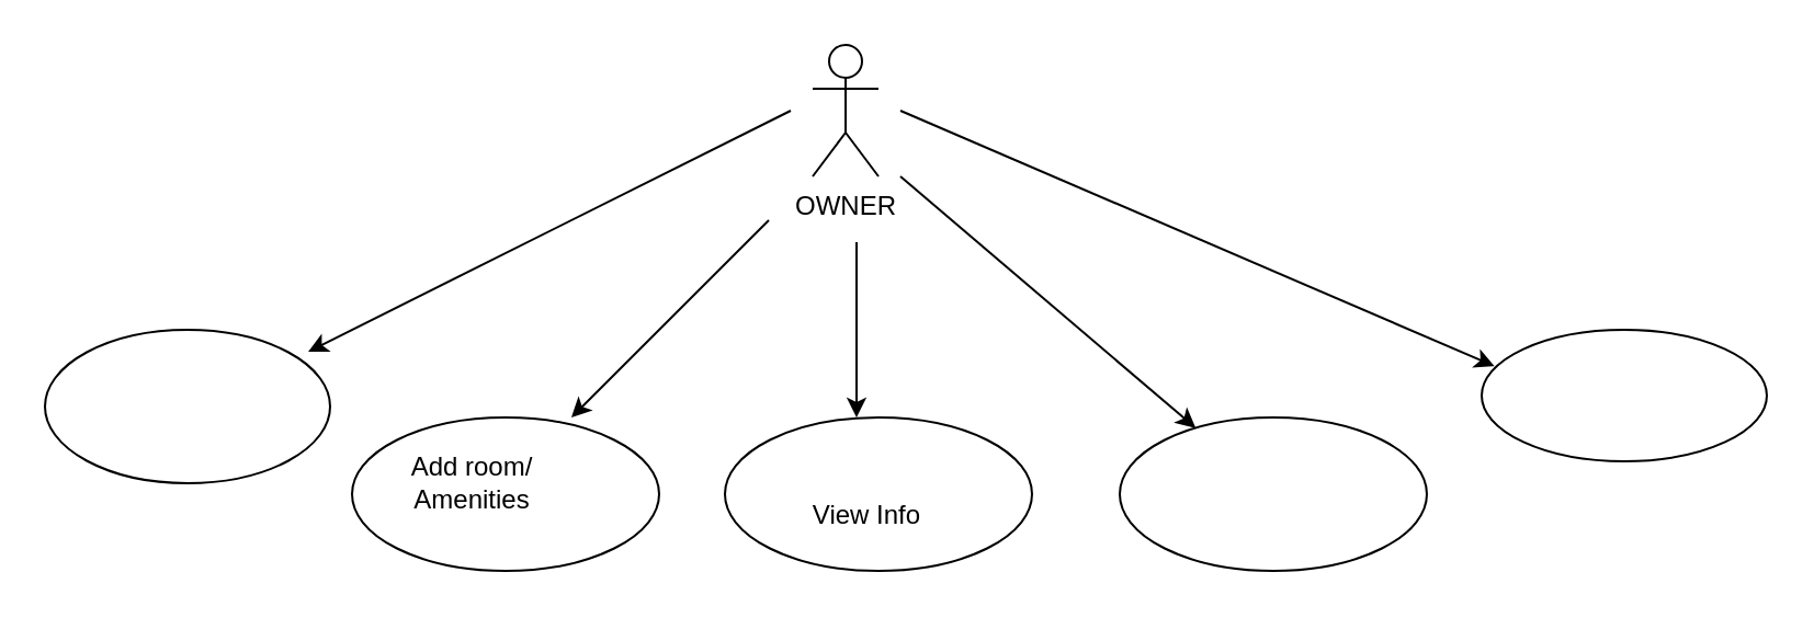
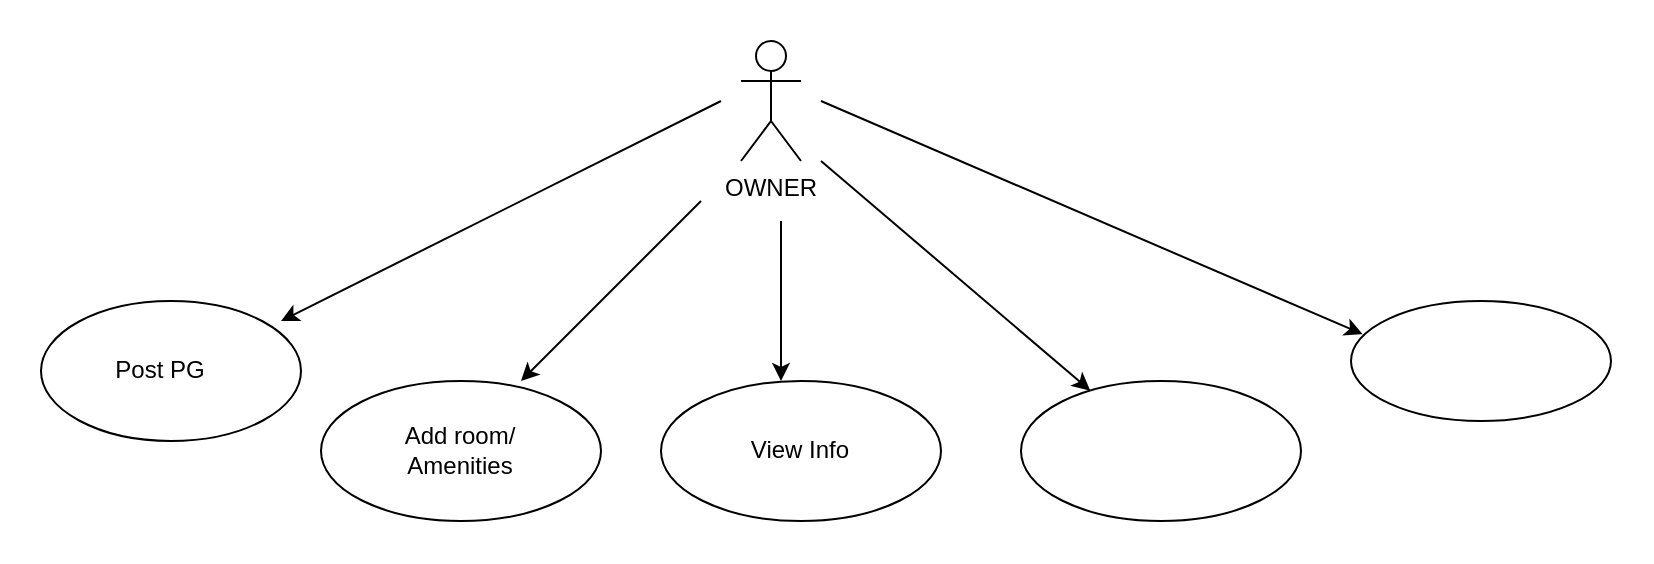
+ <mxCell id="11" value="Post PG" style="text;html=1;align=center;verticalAlign=middle;whiteSpace=wrap;rounded=0;" parent="1" vertex="1"><mxGeometry x="50" y="170" width="60" height="30" as="geometry" /></mxCell>
- <mxCell id="12" value="Add room/&lt;div&gt;Amenities&lt;/div&gt;" style="text;html=1;align=center;verticalAlign=middle;whiteSpace=wrap;rounded=0;" parent="1" vertex="1"><mxGeometry x="185" y="205" width="60" height="30" as="geometry" /></mxCell>
+ <mxCell id="12" value="Add room/&lt;div&gt;Amenities&lt;/div&gt;" style="text;html=1;align=center;verticalAlign=middle;whiteSpace=wrap;rounded=0;" parent="1" vertex="1"><mxGeometry x="200" y="210" width="60" height="30" as="geometry" /></mxCell>
- <mxCell id="13" value="View Info" style="text;html=1;align=center;verticalAlign=middle;whiteSpace=wrap;rounded=0;" parent="1" vertex="1"><mxGeometry x="365" y="220" width="60" height="30" as="geometry" /></mxCell>
+ <mxCell id="13" value="View Info" style="text;html=1;align=center;verticalAlign=middle;whiteSpace=wrap;rounded=0;" parent="1" vertex="1"><mxGeometry x="370" y="210" width="60" height="30" as="geometry" /></mxCell>
